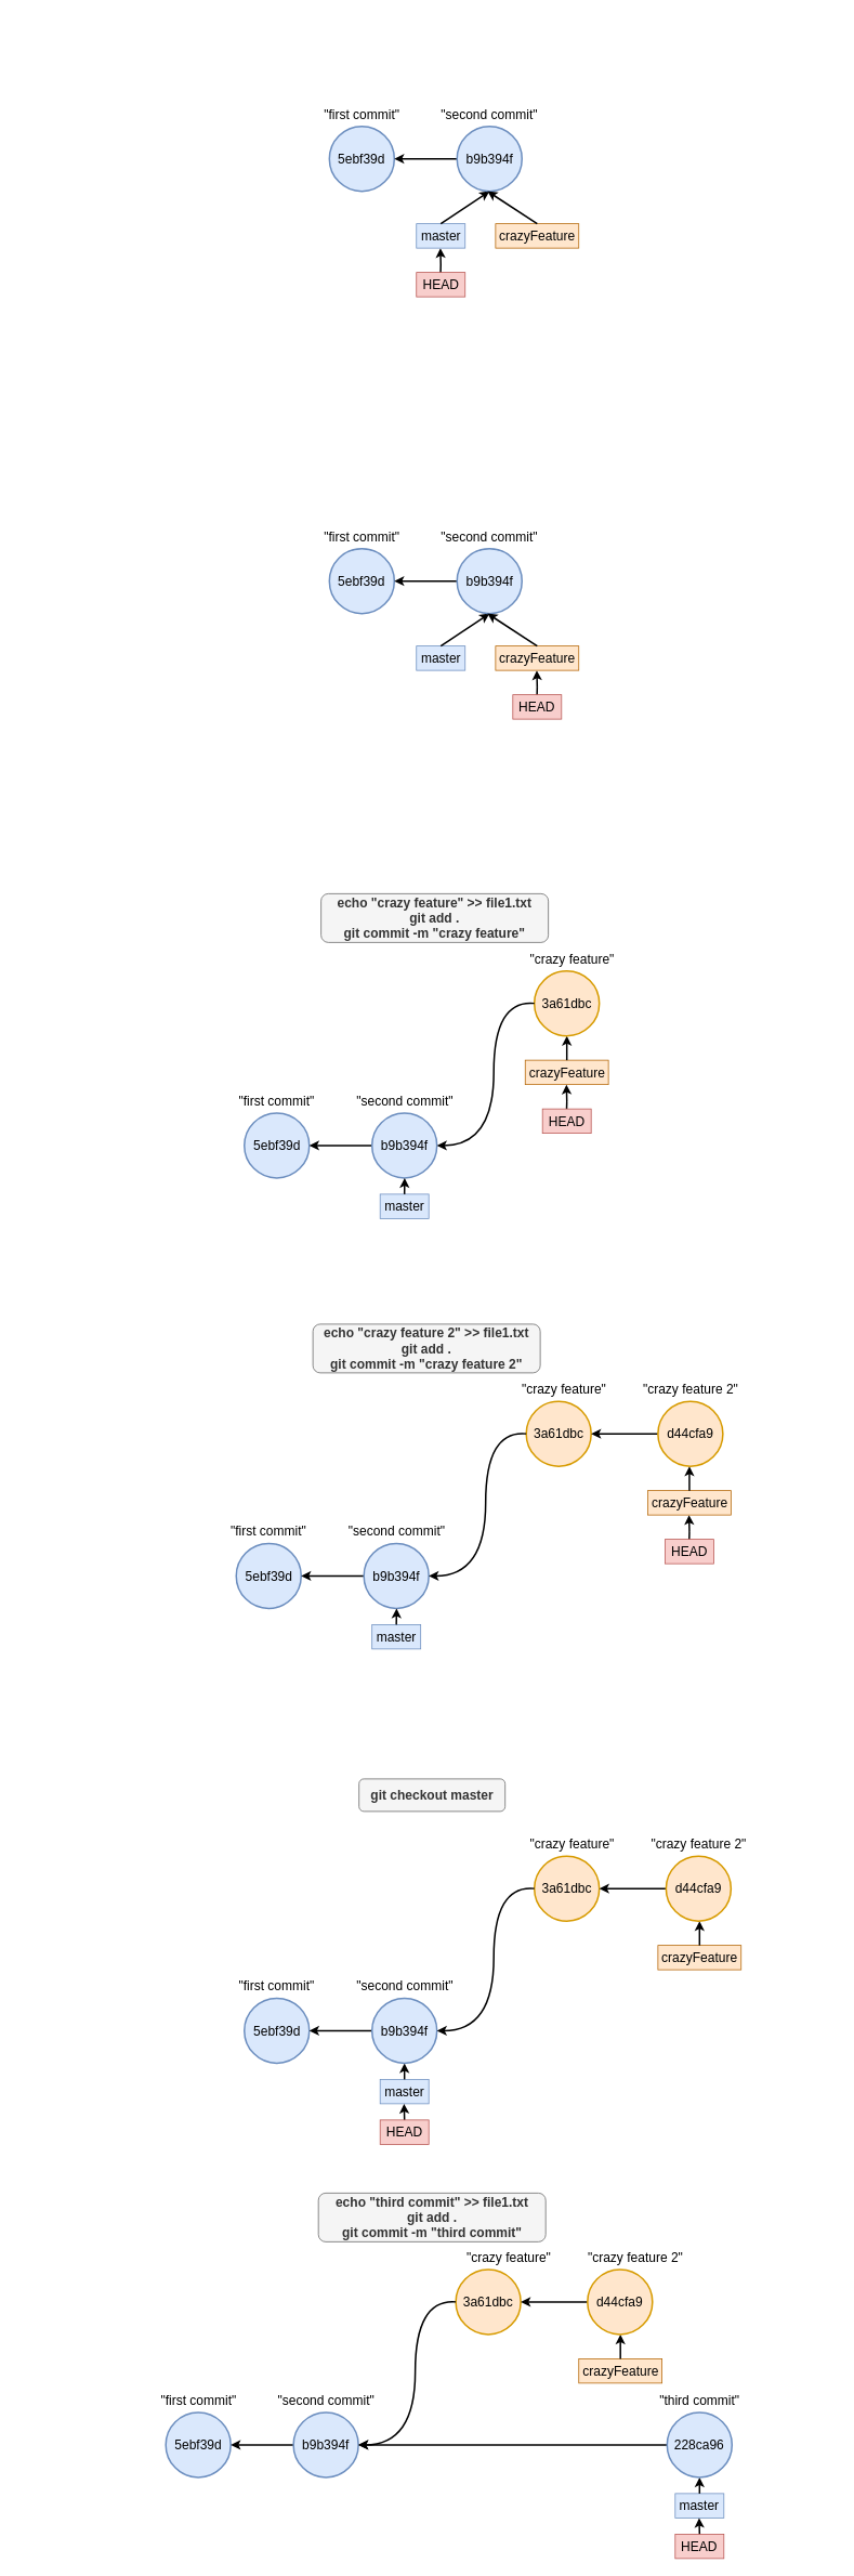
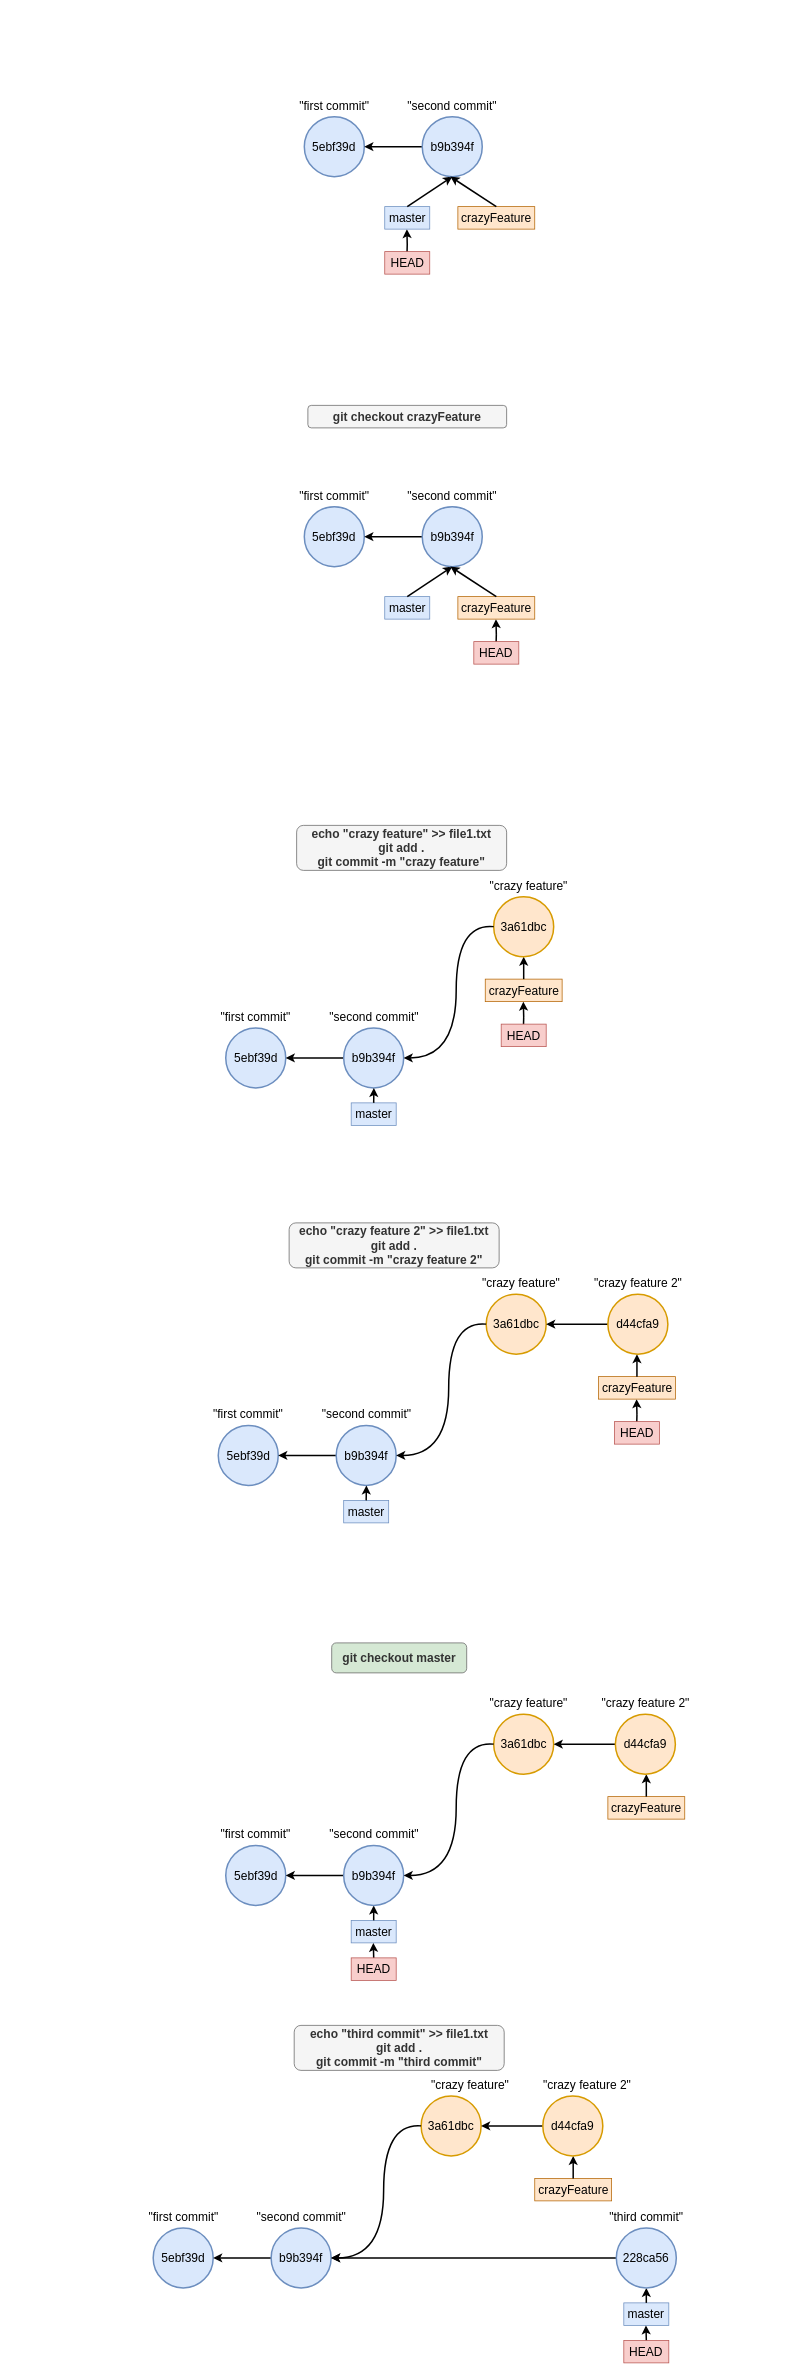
+ <mxCell id="30" value="&lt;font style=&quot;font-size: 16px;&quot;&gt;&lt;b style=&quot;&quot;&gt;git checkout crazyFeature&lt;/b&gt;&lt;/font&gt;" style="rounded=1;whiteSpace=wrap;html=1;fillColor=#f5f5f5;fontColor=#333333;strokeColor=#666666;" vertex="1" parent="1"><mxGeometry x="410" y="540" width="265" height="30" as="geometry" /></mxCell>
- <mxCell id="78" value="&lt;span style=&quot;font-size: 16px;&quot;&gt;&lt;b&gt;git checkout master&lt;/b&gt;&lt;/span&gt;" style="rounded=1;whiteSpace=wrap;html=1;fillColor=#f5f5f5;fontColor=#333333;strokeColor=#666666;" vertex="1" parent="1"><mxGeometry x="441.75" y="2190" width="180" height="40" as="geometry" /></mxCell>
+ <mxCell id="78" value="&lt;span style=&quot;font-size: 16px;&quot;&gt;&lt;b&gt;git checkout master&lt;/b&gt;&lt;/span&gt;" style="rounded=1;whiteSpace=wrap;html=1;fillColor=#d5e8d4;fontColor=#333333;strokeColor=#666666;" vertex="1" parent="1"><mxGeometry x="441.75" y="2190" width="180" height="40" as="geometry" /></mxCell>
- <mxCell id="108" value="228ca96" style="ellipse;whiteSpace=wrap;html=1;aspect=fixed;strokeWidth=2;fillColor=#dae8fc;strokeColor=#6c8ebf;fontSize=16;" vertex="1" parent="1"><mxGeometry x="821.25" y="2970" width="80" height="80" as="geometry" /></mxCell>
+ <mxCell id="108" value="228ca56" style="ellipse;whiteSpace=wrap;html=1;aspect=fixed;strokeWidth=2;fillColor=#dae8fc;strokeColor=#6c8ebf;fontSize=16;" vertex="1" parent="1"><mxGeometry x="821.25" y="2970" width="80" height="80" as="geometry" /></mxCell>
